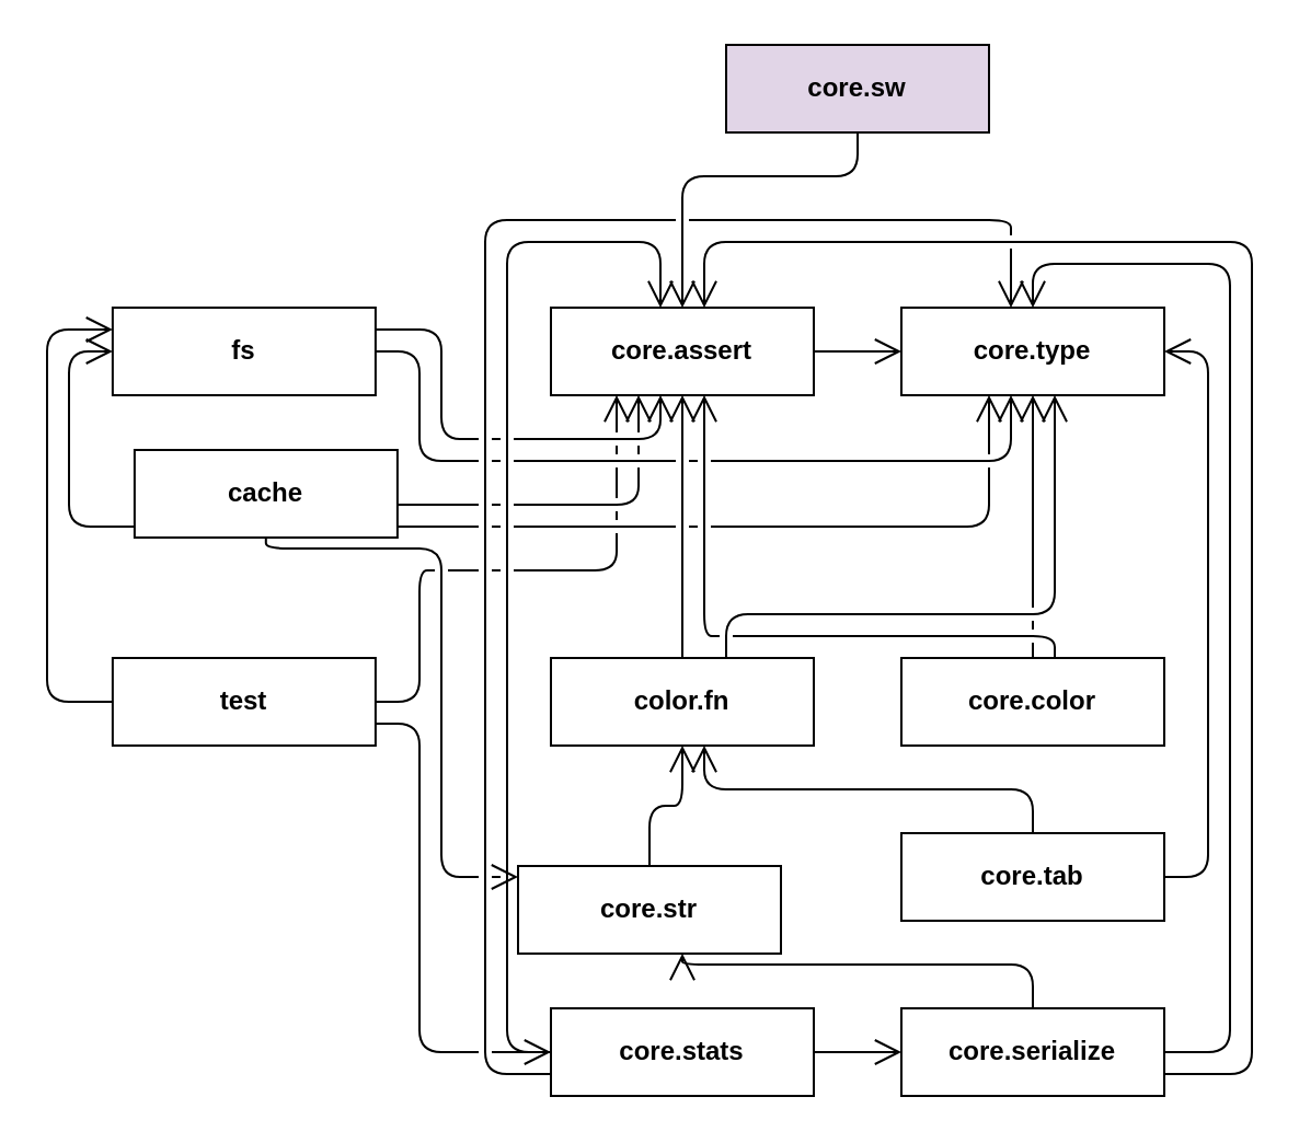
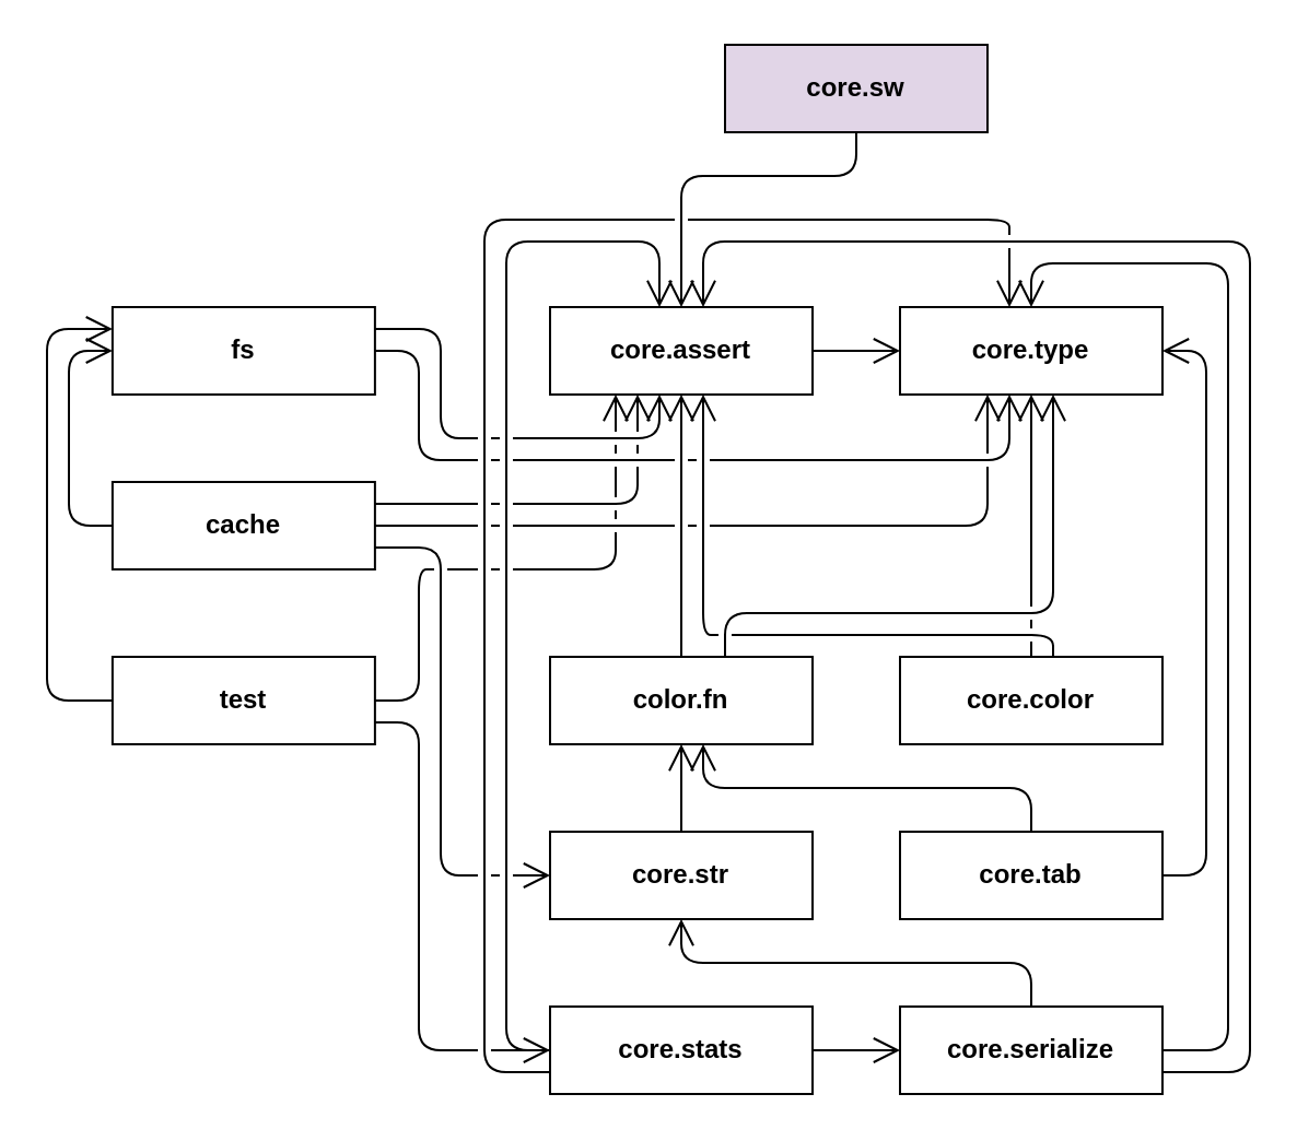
- <mxCell id="10" value="cache" style="rounded=0;whiteSpace=wrap;html=1;fontStyle=1" vertex="1" parent="1"><mxGeometry x="60.94" y="205" width="120" height="40" as="geometry" /></mxCell>
+ <mxCell id="10" value="cache" style="rounded=0;whiteSpace=wrap;html=1;fontStyle=1" vertex="1" parent="1"><mxGeometry x="50.94" y="220" width="120" height="40" as="geometry" /></mxCell>
- <mxCell id="7" value="&lt;div&gt;core.str&lt;/div&gt;" style="rounded=0;whiteSpace=wrap;html=1;fontStyle=1" vertex="1" parent="1"><mxGeometry x="236" y="395" width="120" height="40" as="geometry" /></mxCell>
+ <mxCell id="7" value="&lt;div&gt;core.str&lt;/div&gt;" style="rounded=0;whiteSpace=wrap;html=1;fontStyle=1" vertex="1" parent="1"><mxGeometry y="380" width="120" height="40" as="geometry" x="251" /></mxCell>
